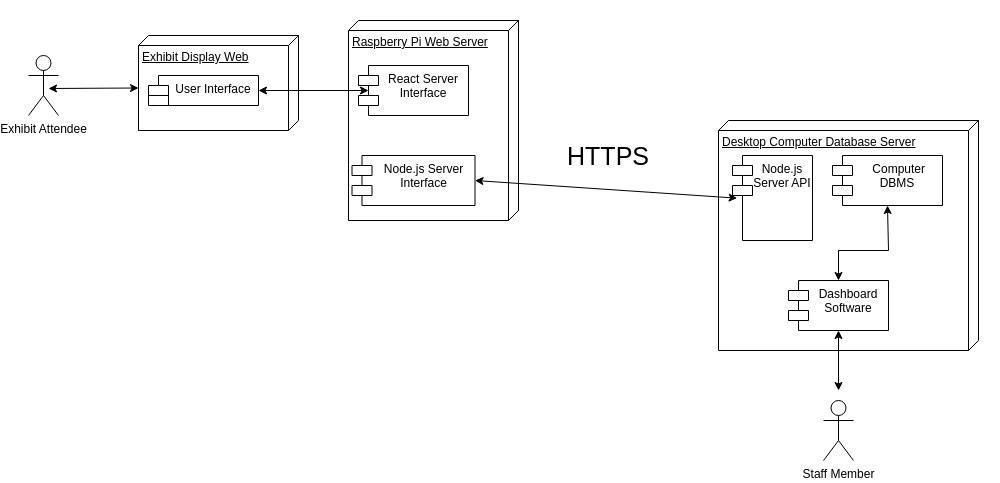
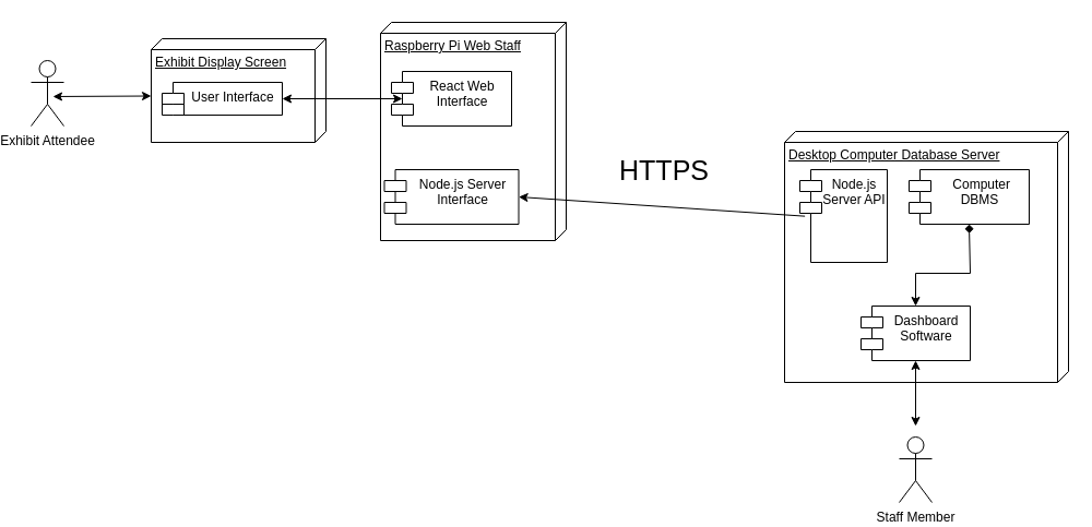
- <mxCell id="7" value="Raspberry Pi Web Server" style="verticalAlign=top;align=left;spacingTop=8;spacingLeft=2;spacingRight=12;shape=cube;size=10;direction=south;fontStyle=4;html=1;whiteSpace=wrap;" vertex="1" parent="1"><mxGeometry x="340" y="20" width="170" height="200" as="geometry" /></mxCell>
+ <mxCell id="7" value="Raspberry Pi Web Staff" style="verticalAlign=top;align=left;spacingTop=8;spacingLeft=2;spacingRight=12;shape=cube;size=10;direction=south;fontStyle=4;html=1;whiteSpace=wrap;" vertex="1" parent="1"><mxGeometry x="340" y="20" width="170" height="200" as="geometry" /></mxCell>
- <mxCell id="11" value="Exhibit Display Web" style="verticalAlign=top;align=left;spacingTop=8;spacingLeft=2;spacingRight=12;shape=cube;size=10;direction=south;fontStyle=4;html=1;whiteSpace=wrap;" vertex="1" parent="1"><mxGeometry x="130" y="35" width="160" height="95" as="geometry" /></mxCell>
+ <mxCell id="11" value="Exhibit Display Screen" style="verticalAlign=top;align=left;spacingTop=8;spacingLeft=2;spacingRight=12;shape=cube;size=10;direction=south;fontStyle=4;html=1;whiteSpace=wrap;" vertex="1" parent="1"><mxGeometry x="130" y="35" width="160" height="95" as="geometry" /></mxCell>
- <mxCell id="8" value="React Server Interface" style="shape=module;align=left;spacingLeft=20;align=center;verticalAlign=top;whiteSpace=wrap;html=1;" vertex="1" parent="1"><mxGeometry x="350" y="65" width="110" height="50" as="geometry" /></mxCell>
+ <mxCell id="8" value="React Web Interface" style="shape=module;align=left;spacingLeft=20;align=center;verticalAlign=top;whiteSpace=wrap;html=1;" vertex="1" parent="1"><mxGeometry x="350" y="65" width="110" height="50" as="geometry" /></mxCell>
- <mxCell id="10" value="" style="endArrow=classic;startArrow=classic;html=1;rounded=0;exitX=1;exitY=0.5;exitDx=0;exitDy=0;entryX=0.058;entryY=0.502;entryDx=0;entryDy=0;entryPerimeter=0;" edge="1" parent="1" source="9" target="6"><mxGeometry width="50" height="50" relative="1" as="geometry"><mxPoint x="740" y="110" as="sourcePoint" /><mxPoint x="740" y="130" as="targetPoint" /></mxGeometry></mxCell>
+ <mxCell id="10" value="" style="endArrow=none;startArrow=classic;html=1;rounded=0;exitX=1;exitY=0.5;exitDx=0;exitDy=0;entryX=0.058;entryY=0.502;entryDx=0;entryDy=0;entryPerimeter=0;" edge="1" parent="1" source="9" target="6"><mxGeometry width="50" height="50" relative="1" as="geometry"><mxPoint x="740" y="110" as="sourcePoint" /><mxPoint x="740" y="130" as="targetPoint" /></mxGeometry></mxCell>
- <mxCell id="14" value="" style="endArrow=classic;startArrow=classic;html=1;rounded=0;entryX=0.5;entryY=1;entryDx=0;entryDy=0;exitX=0.5;exitY=0;exitDx=0;exitDy=0;" edge="1" parent="1" source="15" target="5"><mxGeometry width="50" height="50" relative="1" as="geometry"><mxPoint x="870.5" y="280" as="sourcePoint" /><mxPoint x="789.5" y="235" as="targetPoint" /><Array as="points"><mxPoint x="830" y="250" /><mxPoint x="880" y="250" /></Array></mxGeometry></mxCell>
+ <mxCell id="14" value="" style="endArrow=diamond;startArrow=classic;html=1;rounded=0;entryX=0.5;entryY=1;entryDx=0;entryDy=0;exitX=0.5;exitY=0;exitDx=0;exitDy=0;" edge="1" parent="1" source="15" target="5"><mxGeometry width="50" height="50" relative="1" as="geometry"><mxPoint x="870.5" y="280" as="sourcePoint" /><mxPoint x="789.5" y="235" as="targetPoint" /><Array as="points"><mxPoint x="830" y="250" /><mxPoint x="880" y="250" /></Array></mxGeometry></mxCell>
